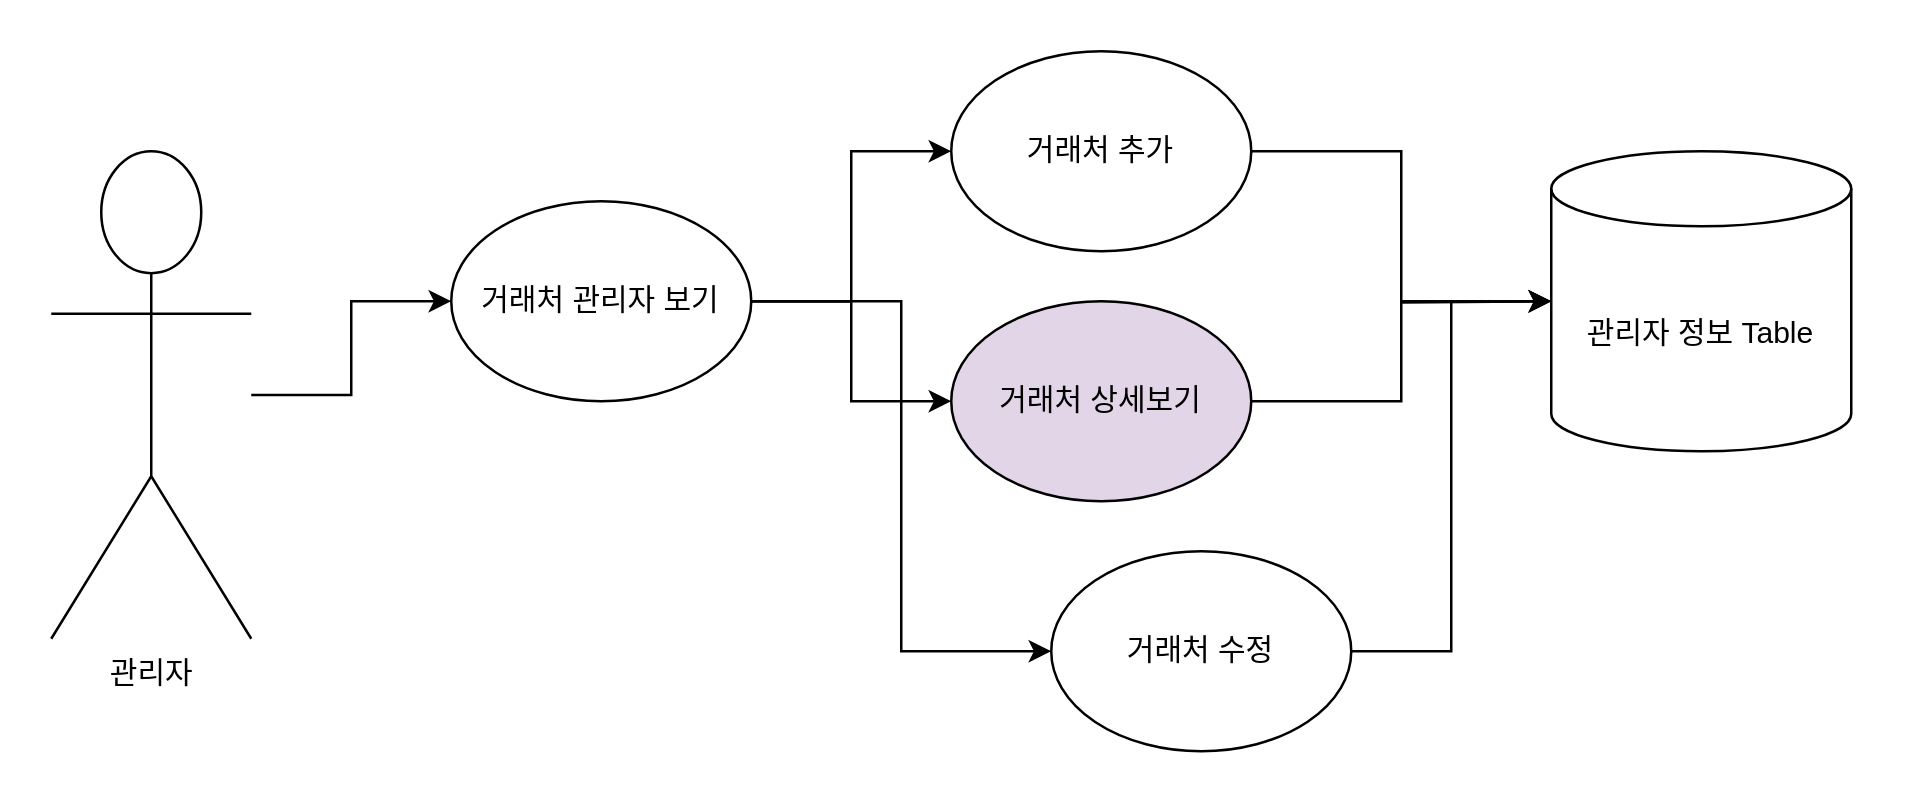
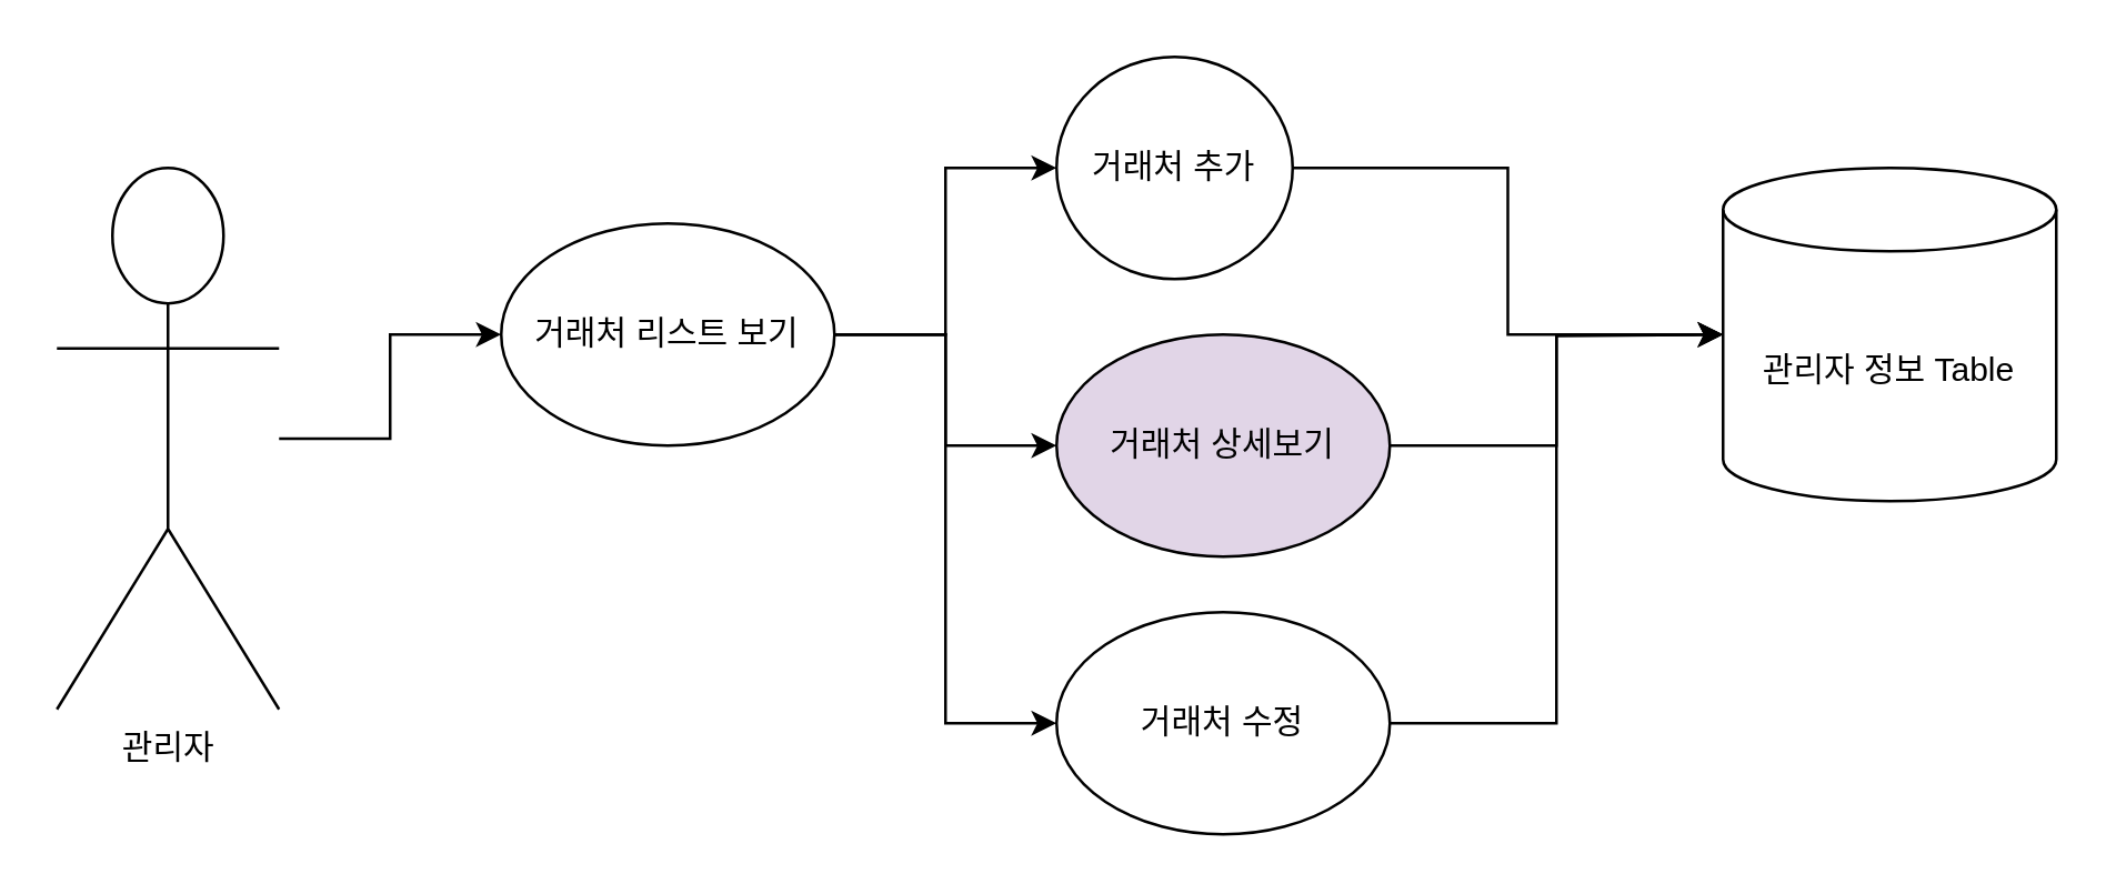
- <mxCell id="9" value="거래처 추가" style="ellipse;whiteSpace=wrap;html=1;" vertex="1" parent="1"><mxGeometry x="380" y="20" width="120" height="80" as="geometry" /></mxCell>
+ <mxCell id="9" value="거래처 추가" style="ellipse;whiteSpace=wrap;html=1;" vertex="1" parent="1"><mxGeometry x="380" y="20" width="85" height="80" as="geometry" /></mxCell>
- <mxCell id="7" value="거래처 관리자 보기" style="ellipse;whiteSpace=wrap;html=1;" vertex="1" parent="1"><mxGeometry x="180" y="80" width="120" height="80" as="geometry" /></mxCell>
+ <mxCell id="7" value="거래처 리스트 보기" style="ellipse;whiteSpace=wrap;html=1;" vertex="1" parent="1"><mxGeometry x="180" y="80" width="120" height="80" as="geometry" /></mxCell>
- <mxCell id="13" value="거래처 수정" style="ellipse;whiteSpace=wrap;html=1;" vertex="1" parent="1"><mxGeometry x="420" y="220" width="120" height="80" as="geometry" /></mxCell>
+ <mxCell id="13" value="거래처 수정" style="ellipse;whiteSpace=wrap;html=1;" vertex="1" parent="1"><mxGeometry x="380" y="220" width="120" height="80" as="geometry" /></mxCell>
